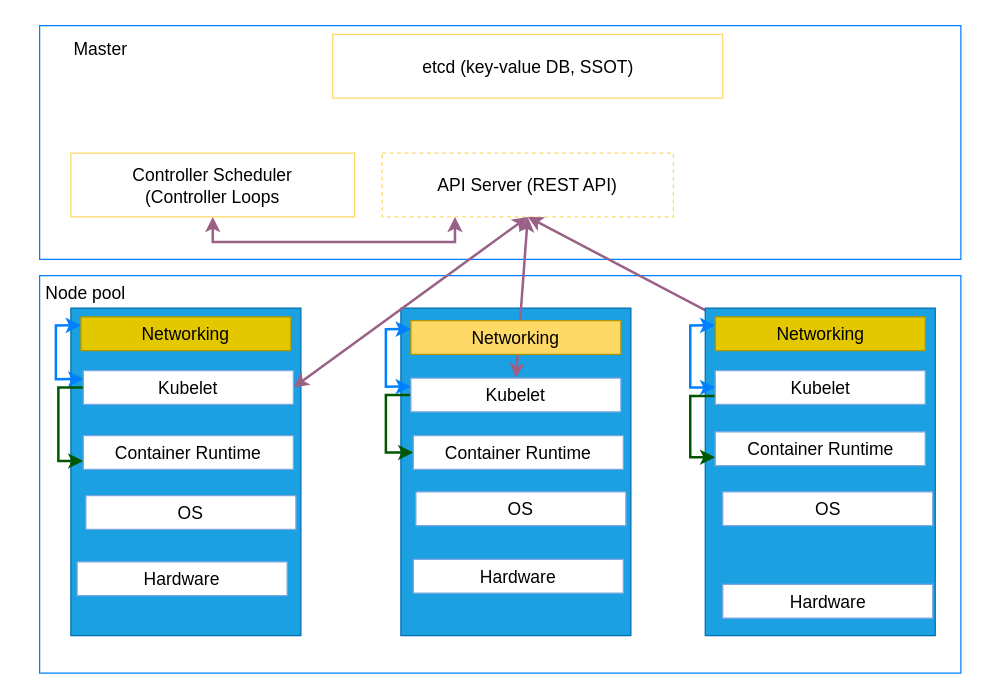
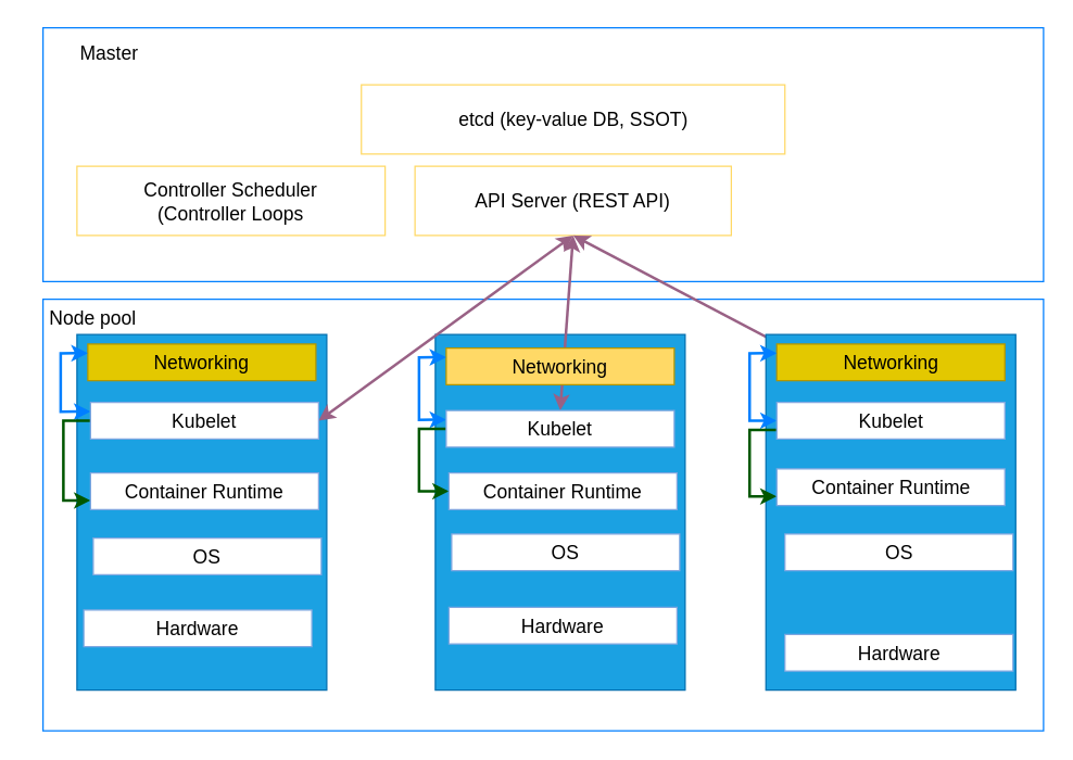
- <mxCell id="4" value="&lt;font style=&quot;font-size: 14px&quot;&gt;etcd (key-value DB, SSOT)&lt;/font&gt;" style="rounded=0;whiteSpace=wrap;html=1;strokeColor=#FFD966;fillColor=none;" vertex="1" parent="1"><mxGeometry x="265.5" y="27" width="312" height="51" as="geometry" /></mxCell>
+ <mxCell id="4" value="&lt;font style=&quot;font-size: 14px&quot;&gt;etcd (key-value DB, SSOT)&lt;/font&gt;" style="rounded=0;whiteSpace=wrap;html=1;strokeColor=#FFD966;fillColor=none;" vertex="1" parent="1"><mxGeometry x="265.5" y="62" width="312" height="51" as="geometry" /></mxCell>
- <mxCell id="7" value="&lt;font style=&quot;font-size: 14px&quot;&gt;API Server (REST API)&lt;br&gt;&lt;/font&gt;" style="rounded=0;whiteSpace=wrap;html=1;strokeColor=#FFD966;fillColor=none;dashed=1;" vertex="1" parent="1"><mxGeometry x="305" y="122" width="233" height="51" as="geometry" /></mxCell>
+ <mxCell id="7" value="&lt;font style=&quot;font-size: 14px&quot;&gt;API Server (REST API)&lt;br&gt;&lt;/font&gt;" style="rounded=0;whiteSpace=wrap;html=1;strokeColor=#FFD966;fillColor=none;" vertex="1" parent="1"><mxGeometry x="305" y="122" width="233" height="51" as="geometry" /></mxCell>
- <mxCell id="5" style="edgeStyle=orthogonalEdgeStyle;rounded=0;orthogonalLoop=1;jettySize=auto;html=1;exitX=0.5;exitY=1;exitDx=0;exitDy=0;entryX=0.25;entryY=1;entryDx=0;entryDy=0;fontSize=14;startArrow=classic;startFill=1;strokeColor=#996185;strokeWidth=2;fillColor=#e6d0de;gradientColor=#d5739d;" edge="1" parent="1" source="6" target="7"><mxGeometry relative="1" as="geometry" /></mxCell>
